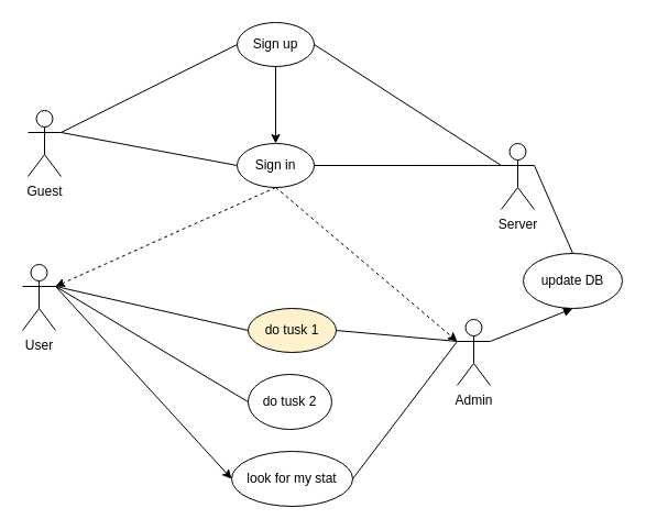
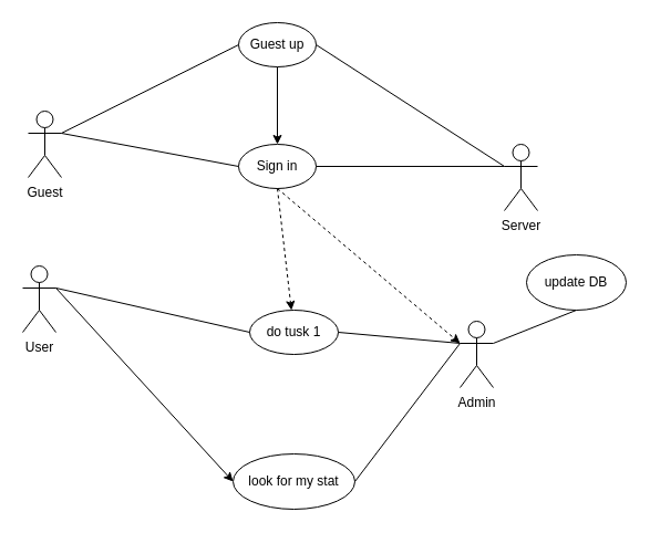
- <mxCell id="6" value="Sign up" style="ellipse;whiteSpace=wrap;html=1;" vertex="1" parent="1"><mxGeometry x="215" y="20" width="70" height="40" as="geometry" /></mxCell>
+ <mxCell id="6" value="Guest up" style="ellipse;whiteSpace=wrap;html=1;" vertex="1" parent="1"><mxGeometry x="215" y="20" width="70" height="40" as="geometry" /></mxCell>
- <mxCell id="25" value="" style="endArrow=none;html=1;rounded=0;entryX=1;entryY=0.333;entryDx=0;entryDy=0;entryPerimeter=0;exitX=0.5;exitY=0;exitDx=0;exitDy=0;" edge="1" parent="1" source="23" target="5"><mxGeometry width="50" height="50" relative="1" as="geometry"><mxPoint x="175" y="260" as="sourcePoint" /><mxPoint x="225" y="210" as="targetPoint" /></mxGeometry></mxCell>
- <mxCell id="13" value="" style="endArrow=classic;html=1;rounded=0;entryX=1;entryY=0.333;entryDx=0;entryDy=0;entryPerimeter=0;exitX=0.5;exitY=1;exitDx=0;exitDy=0;dashed=1;" edge="1" parent="1" source="7" target="3"><mxGeometry width="50" height="50" relative="1" as="geometry"><mxPoint x="175" y="260" as="sourcePoint" /><mxPoint x="225" y="210" as="targetPoint" /></mxGeometry></mxCell>
+ <mxCell id="13" value="" style="endArrow=classic;html=1;rounded=0;exitX=0.5;exitY=1;exitDx=0;exitDy=0;dashed=1;" edge="1" parent="1" source="7" target="15"><mxGeometry width="50" height="50" relative="1" as="geometry"><mxPoint x="175" y="260" as="sourcePoint" /><mxPoint x="225" y="210" as="targetPoint" /></mxGeometry></mxCell>
- <mxCell id="24" value="" style="endArrow=block;html=1;rounded=0;exitX=1;exitY=0.333;exitDx=0;exitDy=0;exitPerimeter=0;entryX=0.5;entryY=1;entryDx=0;entryDy=0;" edge="1" parent="1" source="4" target="23"><mxGeometry width="50" height="50" relative="1" as="geometry"><mxPoint x="475" y="330" as="sourcePoint" /><mxPoint x="525" y="280" as="targetPoint" /></mxGeometry></mxCell>
+ <mxCell id="24" value="" style="endArrow=none;html=1;rounded=0;exitX=1;exitY=0.333;exitDx=0;exitDy=0;exitPerimeter=0;entryX=0.5;entryY=1;entryDx=0;entryDy=0;" edge="1" parent="1" source="4" target="23"><mxGeometry width="50" height="50" relative="1" as="geometry"><mxPoint x="475" y="330" as="sourcePoint" /><mxPoint x="525" y="280" as="targetPoint" /></mxGeometry></mxCell>
- <mxCell id="15" value="do tusk 1" style="ellipse;whiteSpace=wrap;html=1;fillColor=#fff2cc;" vertex="1" parent="1"><mxGeometry x="225" y="280" width="80" height="40" as="geometry" /></mxCell>
+ <mxCell id="15" value="do tusk 1" style="ellipse;whiteSpace=wrap;html=1;" vertex="1" parent="1"><mxGeometry x="225" y="280" width="80" height="40" as="geometry" /></mxCell>
- <mxCell id="19" value="" style="endArrow=none;html=1;rounded=0;entryX=0;entryY=0.5;entryDx=0;entryDy=0;exitX=1;exitY=0.333;exitDx=0;exitDy=0;exitPerimeter=0;" edge="1" parent="1" source="3" target="16"><mxGeometry width="50" height="50" relative="1" as="geometry"><mxPoint x="55" y="260" as="sourcePoint" /><mxPoint x="225" y="310" as="targetPoint" /></mxGeometry></mxCell>
- <mxCell id="16" value="do tusk 2" style="ellipse;whiteSpace=wrap;html=1;" vertex="1" parent="1"><mxGeometry x="225" y="340" width="76" height="50" as="geometry" /></mxCell>
